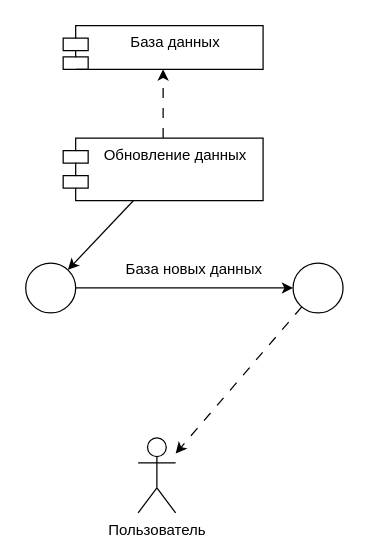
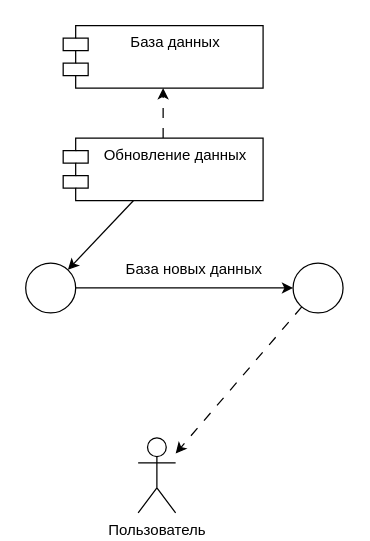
- <mxCell id="5" value="База данных" style="shape=module;align=left;spacingLeft=20;align=center;verticalAlign=top;whiteSpace=wrap;html=1;" parent="1" vertex="1"><mxGeometry x="50" y="20" width="160" height="35" as="geometry" /></mxCell>
+ <mxCell id="5" value="База данных" style="shape=module;align=left;spacingLeft=20;align=center;verticalAlign=top;whiteSpace=wrap;html=1;" parent="1" vertex="1"><mxGeometry x="50" y="20" width="160" height="50" as="geometry" /></mxCell>
